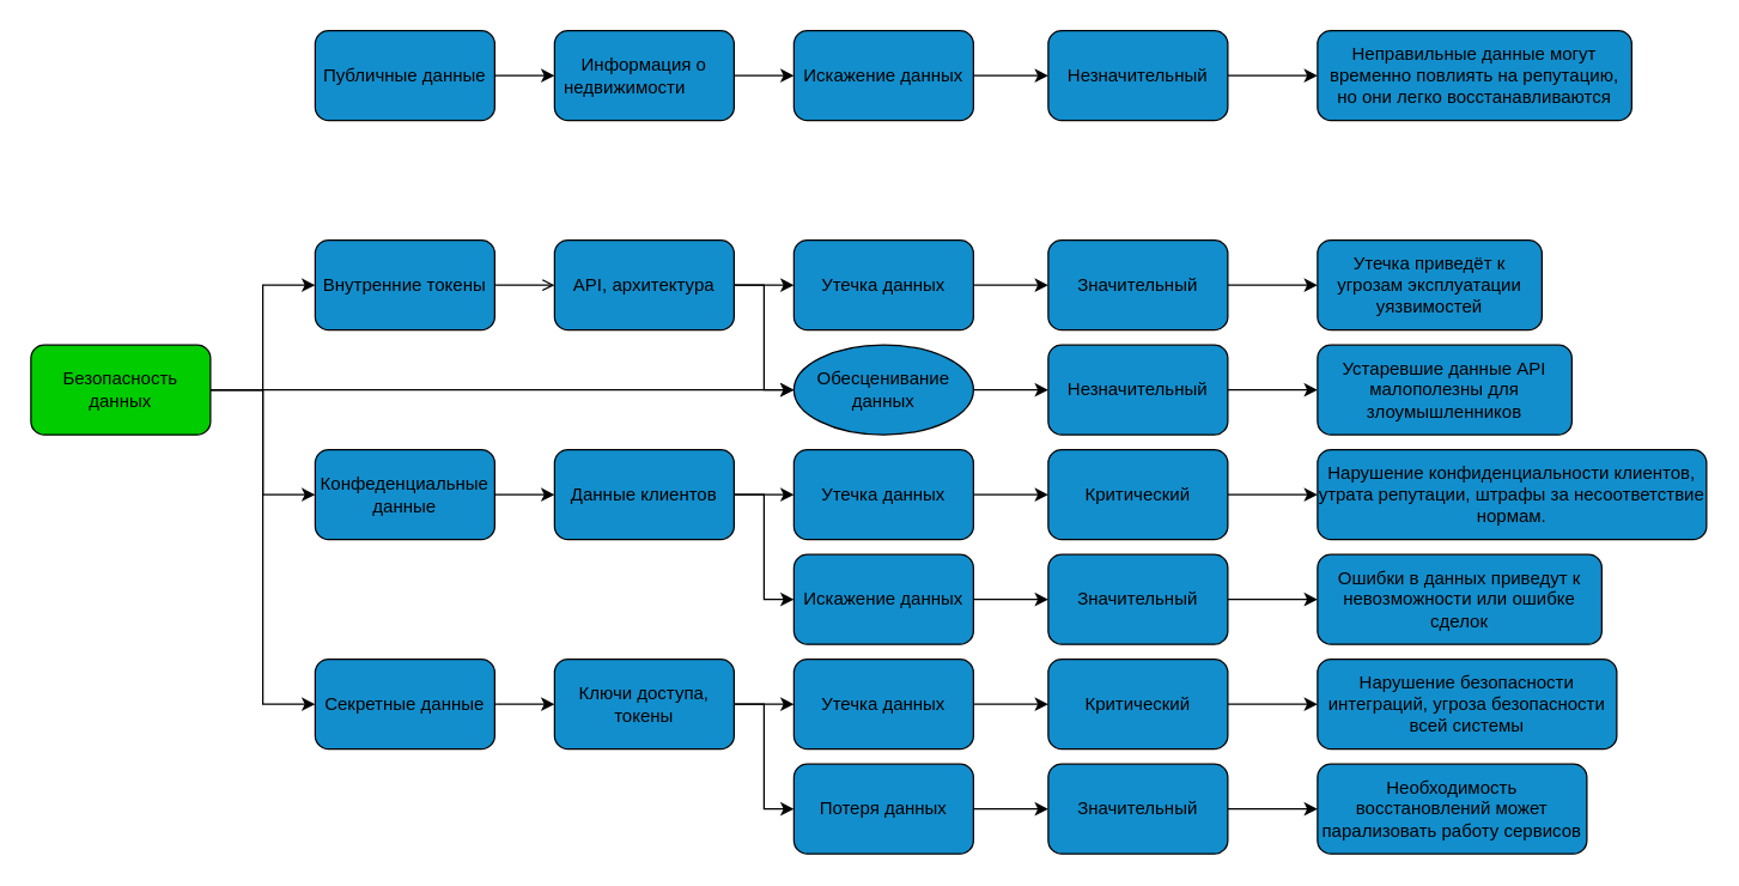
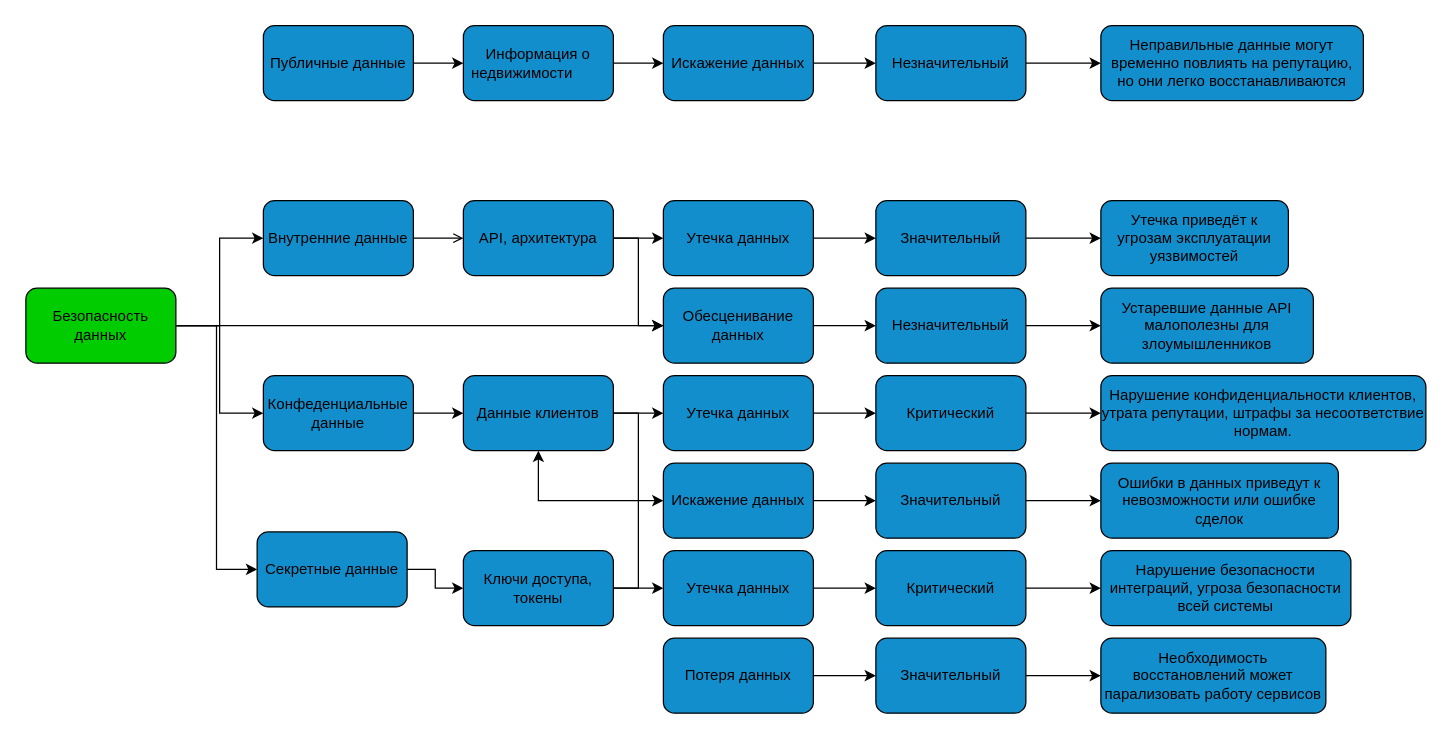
- <mxCell id="10" value="&lt;p&gt;Внутренние токены&lt;/p&gt;" style="rounded=1;whiteSpace=wrap;html=1;fillColor=#128ECC;" vertex="1" parent="1"><mxGeometry x="210" y="160" width="120" height="60" as="geometry" /></mxCell>
+ <mxCell id="10" value="&lt;p&gt;Внутренние данные&lt;/p&gt;" style="rounded=1;whiteSpace=wrap;html=1;fillColor=#128ECC;" vertex="1" parent="1"><mxGeometry x="210" y="160" width="120" height="60" as="geometry" /></mxCell>
- <mxCell id="31" value="&lt;p&gt;Обесценивание данных&lt;/p&gt;" style="ellipse;whiteSpace=wrap;html=1;fillColor=#128ECC;" vertex="1" parent="1"><mxGeometry x="530" y="230" width="120" height="60" as="geometry" /></mxCell>
+ <mxCell id="31" value="&lt;p&gt;Обесценивание данных&lt;/p&gt;" style="rounded=1;whiteSpace=wrap;html=1;fillColor=#128ECC;" vertex="1" parent="1"><mxGeometry x="530" y="230" width="120" height="60" as="geometry" /></mxCell>
- <mxCell id="12" value="Секретные данные" style="rounded=1;whiteSpace=wrap;html=1;fillColor=#128ECC;" vertex="1" parent="1"><mxGeometry x="210" y="440" width="120" height="60" as="geometry" /></mxCell>
+ <mxCell id="12" value="Секретные данные" style="rounded=1;whiteSpace=wrap;html=1;fillColor=#128ECC;" vertex="1" parent="1"><mxGeometry x="205" y="425" width="120" height="60" as="geometry" /></mxCell>
- <mxCell id="16" style="edgeStyle=orthogonalEdgeStyle;rounded=0;orthogonalLoop=1;jettySize=auto;html=1;exitX=1;exitY=0.5;exitDx=0;exitDy=0;entryX=0;entryY=0.5;entryDx=0;entryDy=0;" edge="1" parent="1" source="17" target="39"><mxGeometry relative="1" as="geometry" /></mxCell>
+ <mxCell id="16" style="edgeStyle=orthogonalEdgeStyle;rounded=0;orthogonalLoop=1;jettySize=auto;html=1;exitX=1;exitY=0.5;exitDx=0;exitDy=0;" edge="1" parent="1" source="17" target="25"><mxGeometry relative="1" as="geometry" /></mxCell>
